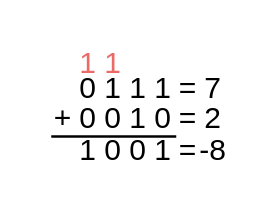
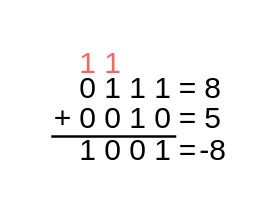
- <mxCell id="20" value="7" style="text;html=1;strokeColor=none;fillColor=none;align=center;verticalAlign=middle;whiteSpace=wrap;rounded=0;" vertex="1" parent="1"><mxGeometry x="80" y="30" width="10" height="10" as="geometry" /></mxCell>
+ <mxCell id="20" value="8" style="text;html=1;strokeColor=none;fillColor=none;align=center;verticalAlign=middle;whiteSpace=wrap;rounded=0;" vertex="1" parent="1"><mxGeometry x="80" y="30" width="10" height="10" as="geometry" /></mxCell>
- <mxCell id="21" value="2" style="text;html=1;strokeColor=none;fillColor=none;align=center;verticalAlign=middle;whiteSpace=wrap;rounded=0;" vertex="1" parent="1"><mxGeometry x="80" y="42" width="10" height="10" as="geometry" /></mxCell>
+ <mxCell id="21" value="5" style="text;html=1;strokeColor=none;fillColor=none;align=center;verticalAlign=middle;whiteSpace=wrap;rounded=0;" vertex="1" parent="1"><mxGeometry x="80" y="42" width="10" height="10" as="geometry" /></mxCell>
